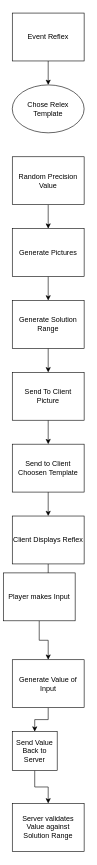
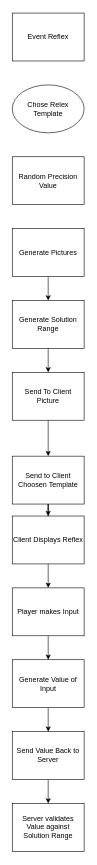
- <mxCell id="2" style="edgeStyle=orthogonalEdgeStyle;rounded=0;orthogonalLoop=1;jettySize=auto;html=1;" parent="1" source="3" target="4" edge="1"><mxGeometry relative="1" as="geometry" /></mxCell>
- <mxCell id="5" style="edgeStyle=orthogonalEdgeStyle;rounded=0;orthogonalLoop=1;jettySize=auto;html=1;" parent="1" source="6" target="8" edge="1"><mxGeometry relative="1" as="geometry" /></mxCell>
- <mxCell id="14" value="Send to Client Choosen Template" style="rounded=0;whiteSpace=wrap;html=1;" parent="1" vertex="1"><mxGeometry x="20" y="740" width="120" height="80" as="geometry" /></mxCell>
+ <mxCell id="14" value="Send to Client Choosen Template" style="rounded=0;whiteSpace=wrap;html=1;" parent="1" vertex="1"><mxGeometry x="20" y="760" width="120" height="80" as="geometry" /></mxCell>
- <mxCell id="18" value="Player makes Input" style="rounded=0;whiteSpace=wrap;html=1;" parent="1" vertex="1"><mxGeometry x="5" y="955" width="120" height="80" as="geometry" /></mxCell>
+ <mxCell id="18" value="Player makes Input" style="rounded=0;whiteSpace=wrap;html=1;" parent="1" vertex="1"><mxGeometry x="20" y="980" width="120" height="80" as="geometry" /></mxCell>
- <mxCell id="22" value="Send Value Back to Server" style="rounded=0;whiteSpace=wrap;html=1;" parent="1" vertex="1"><mxGeometry x="20" y="1220" width="75" height="65" as="geometry" /></mxCell>
+ <mxCell id="22" value="Send Value Back to Server" style="rounded=0;whiteSpace=wrap;html=1;" parent="1" vertex="1"><mxGeometry x="20" y="1220" width="120" height="80" as="geometry" /></mxCell>
